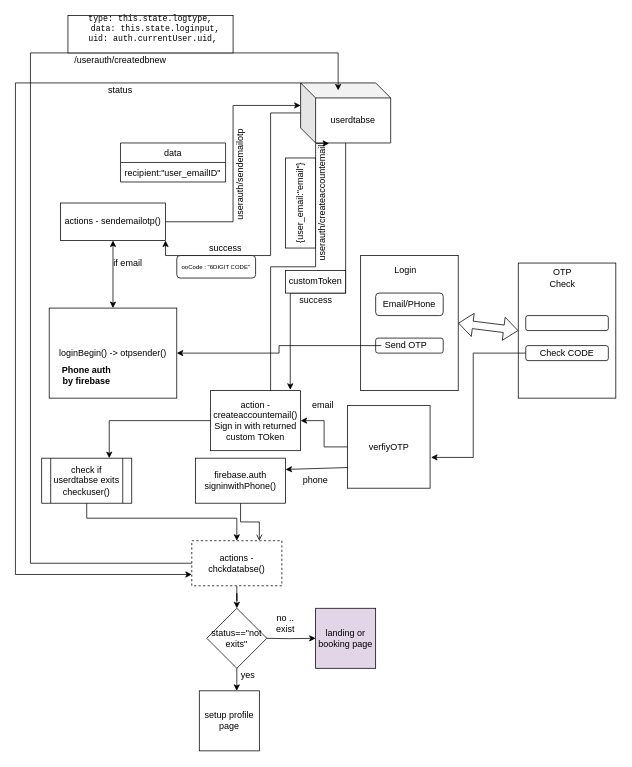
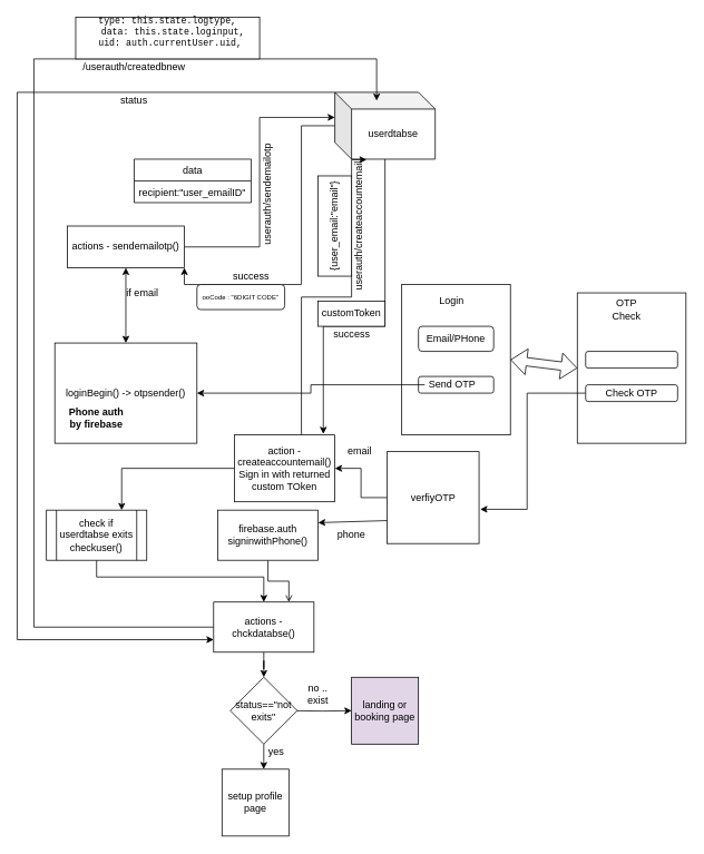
- <mxCell id="22" value="Check CODE" style="rounded=1;whiteSpace=wrap;html=1;" parent="1" vertex="1"><mxGeometry x="700" y="460" width="110" height="20" as="geometry" /></mxCell>
+ <mxCell id="22" value="Check OTP" style="rounded=1;whiteSpace=wrap;html=1;" parent="1" vertex="1"><mxGeometry x="700" y="460" width="110" height="20" as="geometry" /></mxCell>
- <mxCell id="47" value="actions - chckdatabse()" style="rounded=0;whiteSpace=wrap;html=1;dashed=1;" parent="1" vertex="1"><mxGeometry x="255" y="720" width="120" height="60" as="geometry" /></mxCell>
+ <mxCell id="47" value="actions - chckdatabse()" style="rounded=0;whiteSpace=wrap;html=1;" parent="1" vertex="1"><mxGeometry x="255" y="720" width="120" height="60" as="geometry" /></mxCell>
